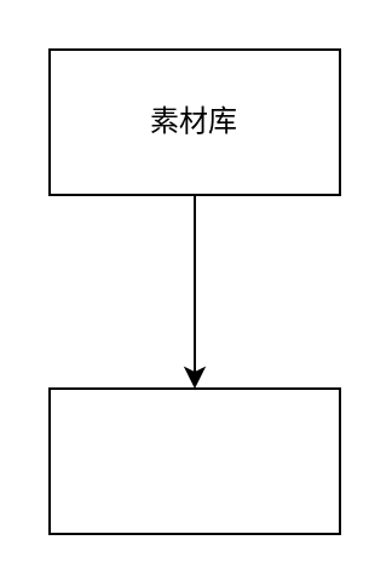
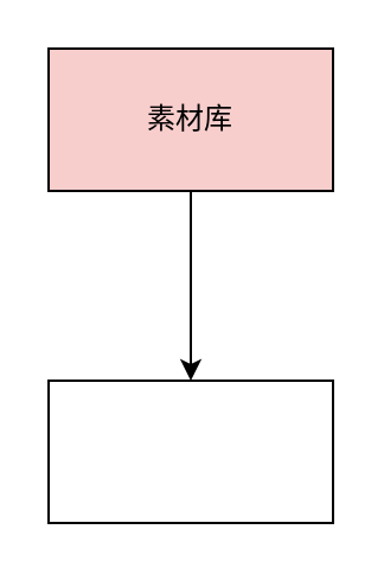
- <mxCell id="3" value="素材库" style="rounded=0;whiteSpace=wrap;html=1;" vertex="1" parent="1"><mxGeometry x="20" y="20" width="120" height="60" as="geometry" /></mxCell>
+ <mxCell id="3" value="素材库" style="rounded=0;whiteSpace=wrap;html=1;fillColor=#f8cecc;" vertex="1" parent="1"><mxGeometry x="20" y="20" width="120" height="60" as="geometry" /></mxCell>
